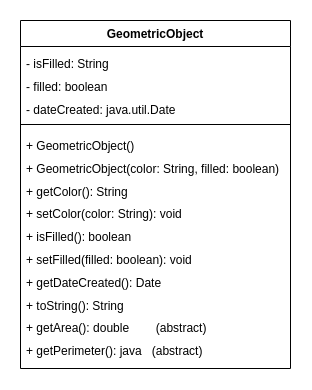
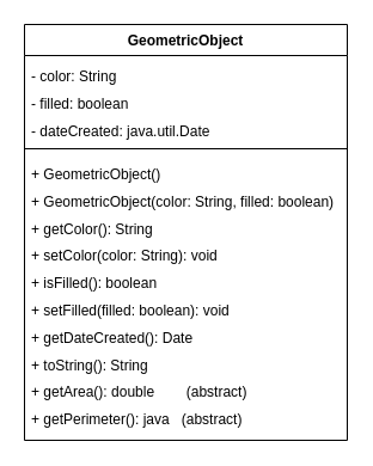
- <mxCell id="3" value="&lt;div style=&quot;line-height: 190%;&quot;&gt;&lt;div&gt;- isFilled: String&lt;/div&gt;&lt;div&gt;- filled: boolean&lt;/div&gt;&lt;div&gt;- dateCreated: java.util.Date&lt;/div&gt;&lt;/div&gt;" style="text;strokeColor=none;fillColor=none;align=left;verticalAlign=top;spacingLeft=4;spacingRight=4;overflow=hidden;rotatable=0;points=[[0,0.5],[1,0.5]];portConstraint=eastwest;whiteSpace=wrap;html=1;" vertex="1" parent="2"><mxGeometry y="26" width="270" height="74" as="geometry" /></mxCell>
+ <mxCell id="3" value="&lt;div style=&quot;line-height: 190%;&quot;&gt;&lt;div&gt;- color: String&lt;/div&gt;&lt;div&gt;- filled: boolean&lt;/div&gt;&lt;div&gt;- dateCreated: java.util.Date&lt;/div&gt;&lt;/div&gt;" style="text;strokeColor=none;fillColor=none;align=left;verticalAlign=top;spacingLeft=4;spacingRight=4;overflow=hidden;rotatable=0;points=[[0,0.5],[1,0.5]];portConstraint=eastwest;whiteSpace=wrap;html=1;" vertex="1" parent="2"><mxGeometry y="26" width="270" height="74" as="geometry" /></mxCell>
